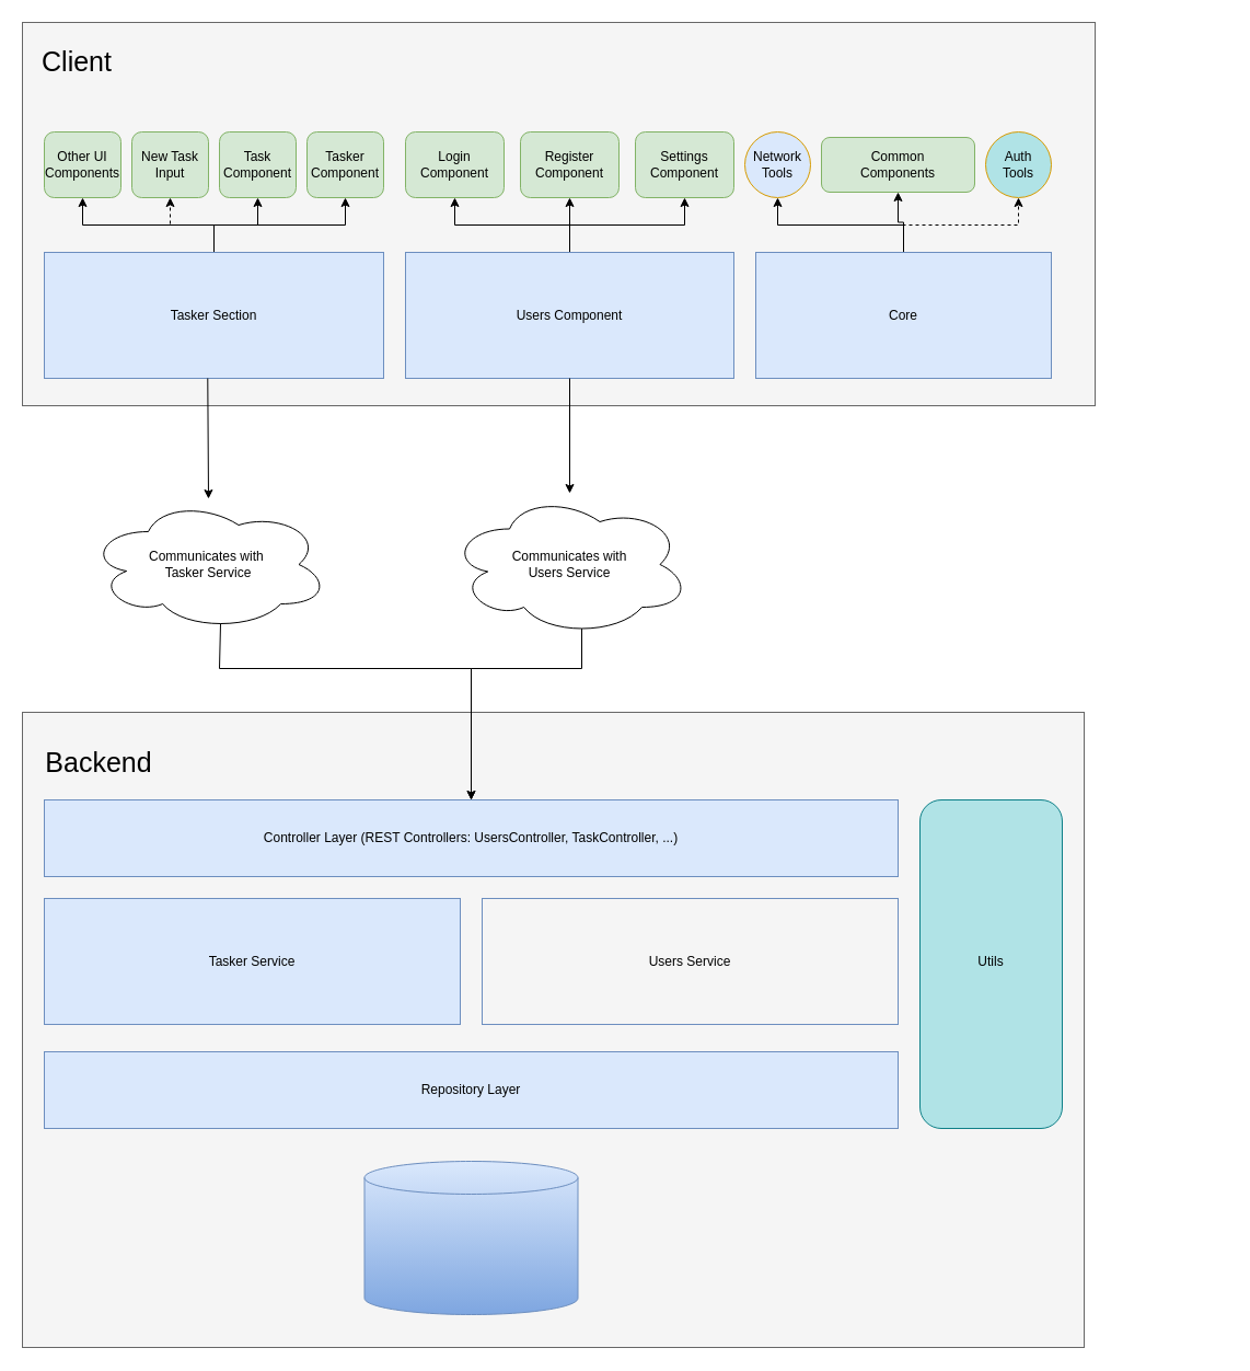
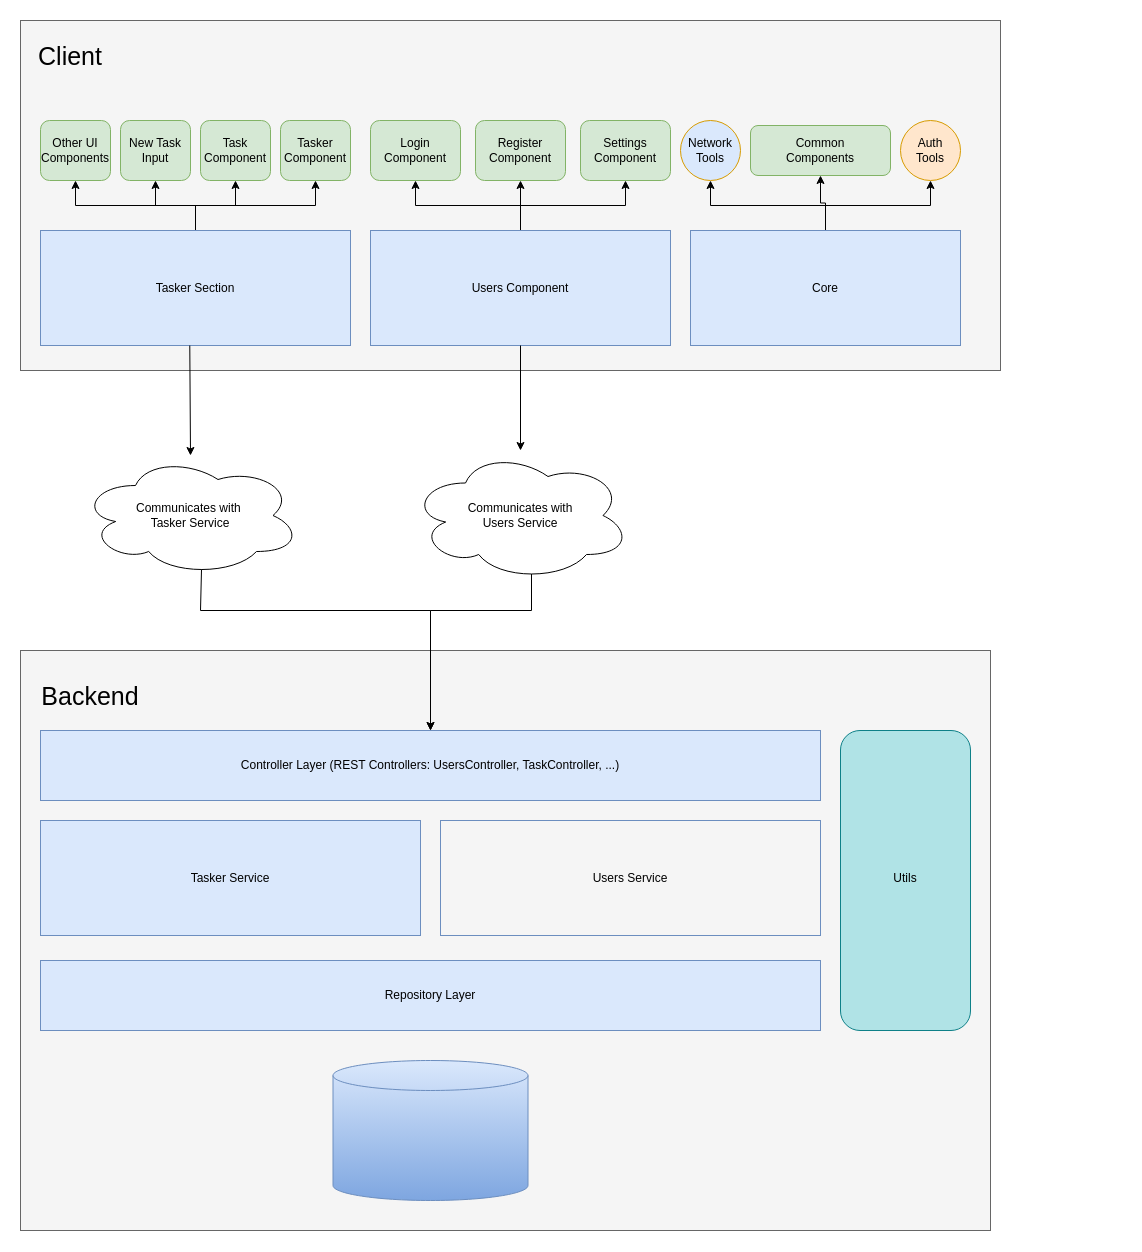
- <mxCell id="25" value="&lt;div&gt;Auth&lt;/div&gt;&lt;div&gt;Tools&lt;/div&gt;" style="ellipse;whiteSpace=wrap;html=1;fillColor=#b0e3e6;strokeColor=#d79b00;" parent="1" vertex="1"><mxGeometry x="900" y="120" width="60" height="60" as="geometry" /></mxCell>
+ <mxCell id="25" value="&lt;div&gt;Auth&lt;/div&gt;&lt;div&gt;Tools&lt;/div&gt;" style="ellipse;whiteSpace=wrap;html=1;fillColor=#ffe6cc;strokeColor=#d79b00;" parent="1" vertex="1"><mxGeometry x="900" y="120" width="60" height="60" as="geometry" /></mxCell>
- <mxCell id="5" style="edgeStyle=orthogonalEdgeStyle;rounded=0;orthogonalLoop=1;jettySize=auto;html=1;dashed=1;" parent="1" source="8" target="14" edge="1"><mxGeometry relative="1" as="geometry" /></mxCell>
+ <mxCell id="5" style="edgeStyle=orthogonalEdgeStyle;rounded=0;orthogonalLoop=1;jettySize=auto;html=1;" parent="1" source="8" target="14" edge="1"><mxGeometry relative="1" as="geometry" /></mxCell>
- <mxCell id="17" style="edgeStyle=orthogonalEdgeStyle;rounded=0;orthogonalLoop=1;jettySize=auto;html=1;entryX=0.5;entryY=1;entryDx=0;entryDy=0;dashed=1;" parent="1" source="19" target="25" edge="1"><mxGeometry relative="1" as="geometry"><mxPoint x="785" y="185" as="targetPoint" /></mxGeometry></mxCell>
+ <mxCell id="17" style="edgeStyle=orthogonalEdgeStyle;rounded=0;orthogonalLoop=1;jettySize=auto;html=1;entryX=0.5;entryY=1;entryDx=0;entryDy=0;" parent="1" source="19" target="25" edge="1"><mxGeometry relative="1" as="geometry"><mxPoint x="785" y="185" as="targetPoint" /></mxGeometry></mxCell>
